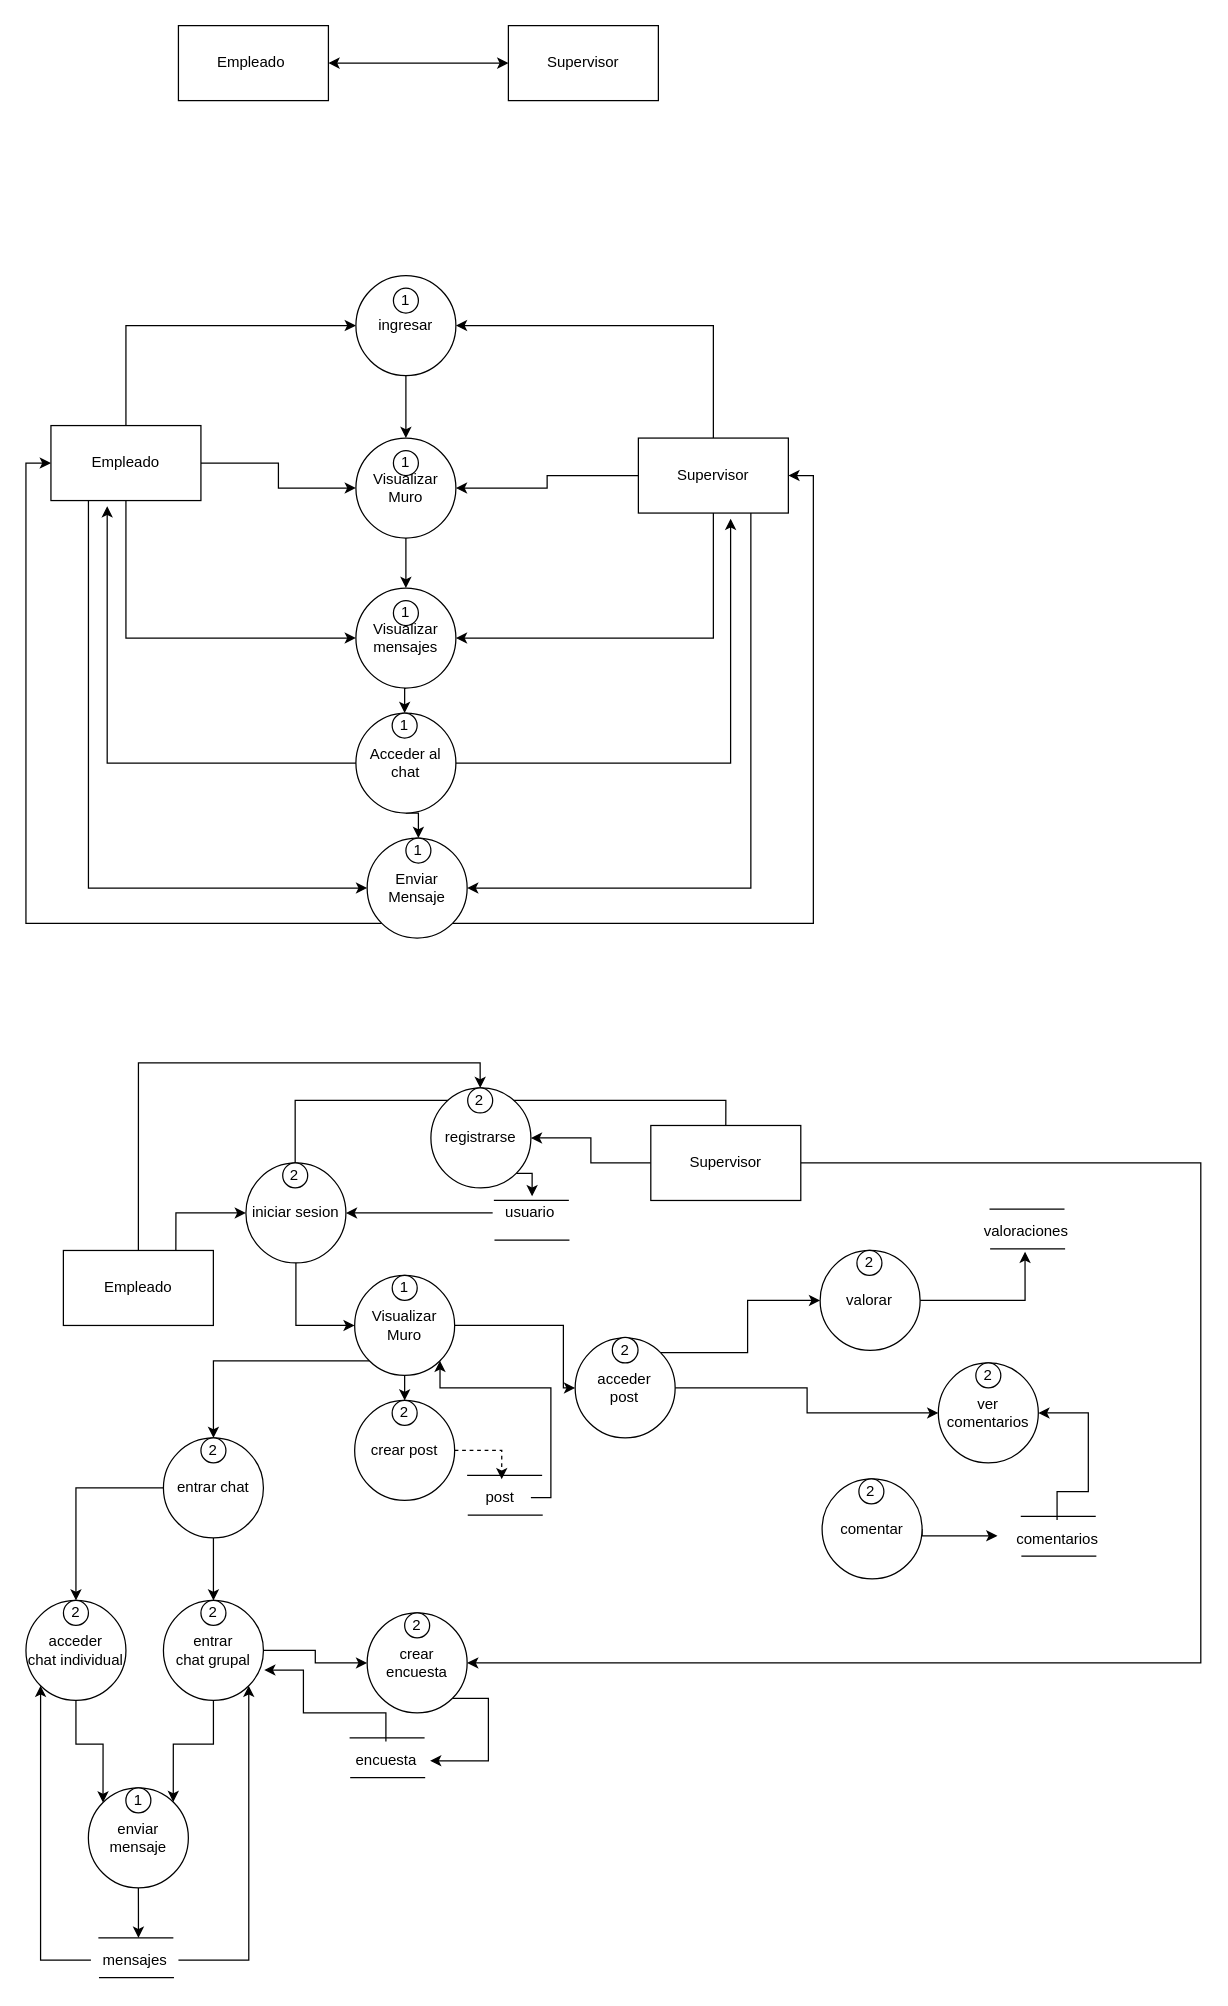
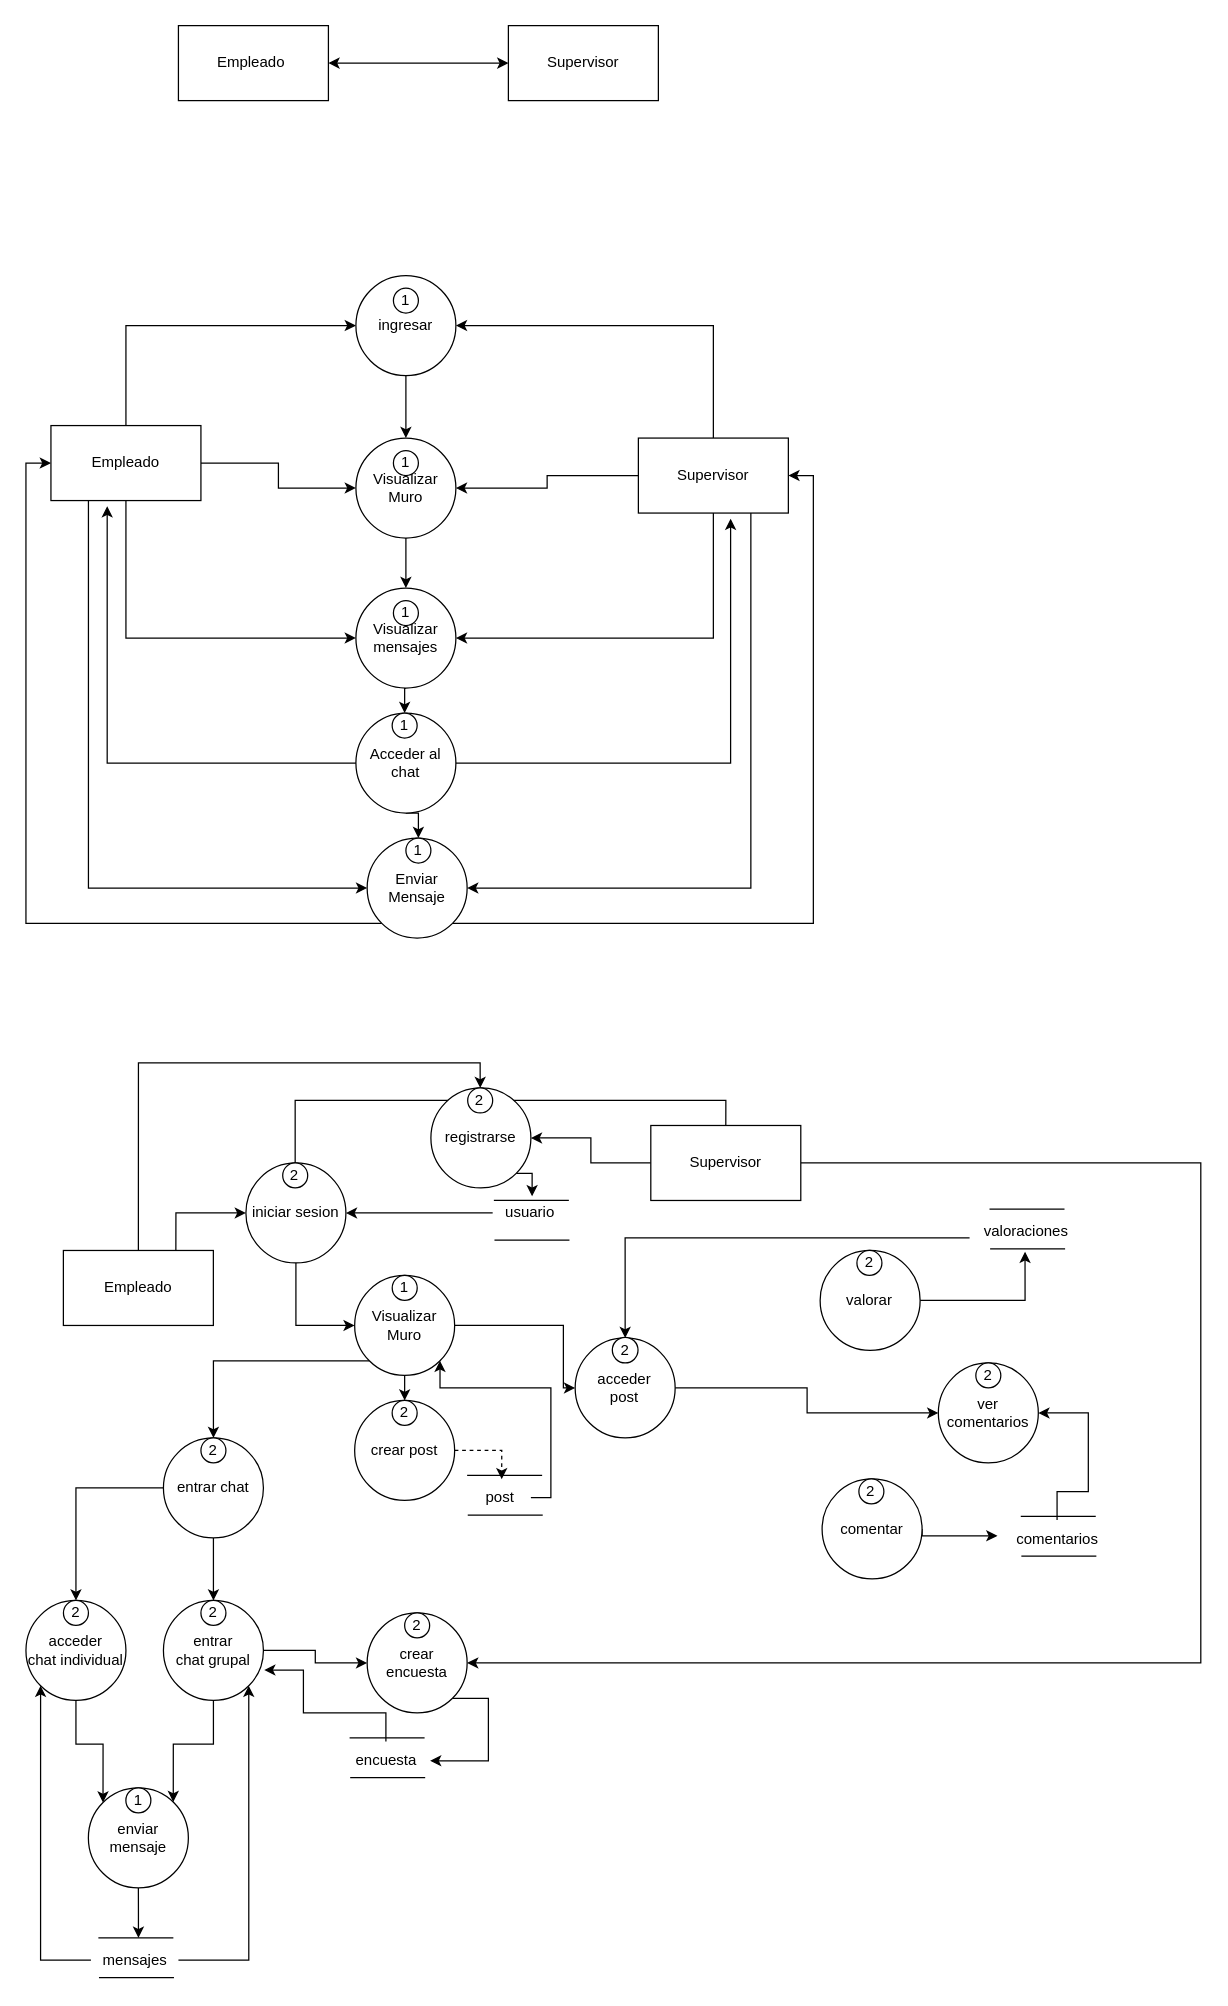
+ <mxCell id="98" style="edgeStyle=orthogonalEdgeStyle;rounded=0;orthogonalLoop=1;jettySize=auto;html=1;entryX=0.5;entryY=0;entryDx=0;entryDy=0;" edge="1" parent="1" source="99" target="82"><mxGeometry relative="1" as="geometry"><Array as="points"><mxPoint x="500" y="990" /></Array></mxGeometry></mxCell>
- <mxCell id="81" style="edgeStyle=orthogonalEdgeStyle;rounded=0;orthogonalLoop=1;jettySize=auto;html=1;exitX=1;exitY=0;exitDx=0;exitDy=0;entryX=0;entryY=0.5;entryDx=0;entryDy=0;" edge="1" parent="1" source="82" target="85"><mxGeometry relative="1" as="geometry" /></mxCell>
